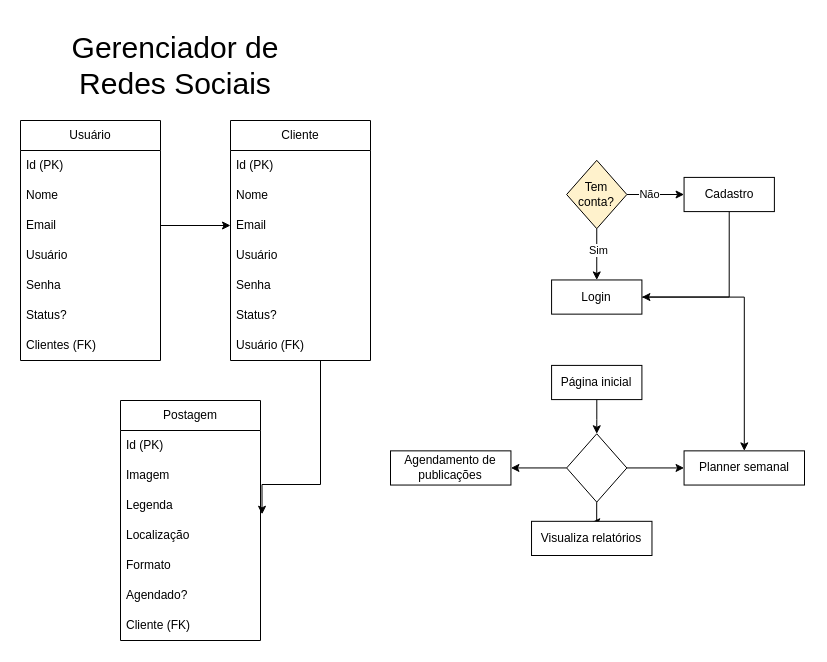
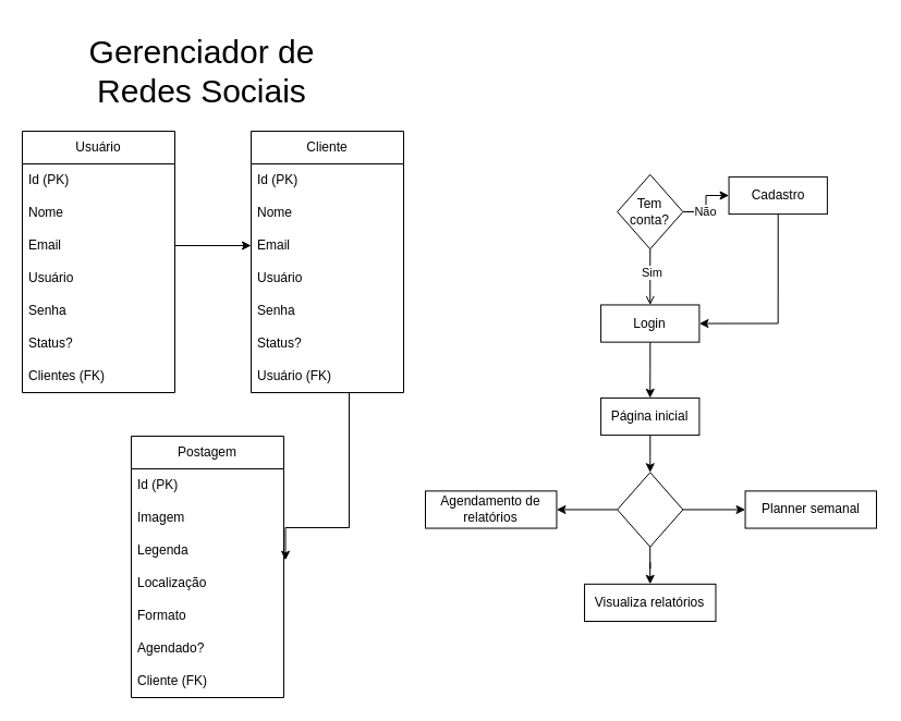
- <mxCell id="2" value="&lt;font style=&quot;font-size: 30px;&quot;&gt;Gerenciador de Redes Sociais&lt;/font&gt;" style="text;html=1;whiteSpace=wrap;strokeColor=none;fillColor=none;align=center;verticalAlign=middle;rounded=0;" vertex="1" parent="1"><mxGeometry x="50" y="20" width="250" height="90" as="geometry" /></mxCell>
+ <mxCell id="2" value="&lt;font style=&quot;font-size: 30px;&quot;&gt;Gerenciador de Redes Sociais&lt;/font&gt;" style="text;html=1;whiteSpace=wrap;strokeColor=none;fillColor=none;align=center;verticalAlign=middle;rounded=0;" vertex="1" parent="1"><mxGeometry x="60" y="20" width="250" height="90" as="geometry" /></mxCell>
- <mxCell id="8" value="Tem conta?" style="rhombus;whiteSpace=wrap;html=1;fillColor=#fff2cc;" vertex="1" parent="3"><mxGeometry x="176.138" y="59.818" width="60.218" height="68.364" as="geometry" /></mxCell>
+ <mxCell id="8" value="Tem conta?" style="rhombus;whiteSpace=wrap;html=1;" vertex="1" parent="3"><mxGeometry x="176.138" y="59.818" width="60.218" height="68.364" as="geometry" /></mxCell>
- <mxCell id="12" value="Cadastro" style="rounded=0;whiteSpace=wrap;html=1;" vertex="1" parent="3"><mxGeometry x="293.564" y="76.909" width="90.327" height="34.182" as="geometry" /></mxCell>
+ <mxCell id="12" value="Cadastro" style="rounded=0;whiteSpace=wrap;html=1;" vertex="1" parent="3"><mxGeometry x="278.564" y="61.909" width="90.327" height="34.182" as="geometry" /></mxCell>
- <mxCell id="4" style="edgeStyle=orthogonalEdgeStyle;rounded=0;orthogonalLoop=1;jettySize=auto;html=1;entryX=0.5;entryY=0;entryDx=0;entryDy=0;" edge="1" parent="3" source="8" target="10"><mxGeometry relative="1" as="geometry" /></mxCell>
+ <mxCell id="4" style="edgeStyle=orthogonalEdgeStyle;rounded=0;orthogonalLoop=1;jettySize=auto;html=1;entryX=0.5;entryY=0;entryDx=0;entryDy=0;endArrow=open;" edge="1" parent="3" source="8" target="10"><mxGeometry relative="1" as="geometry" /></mxCell>
- <mxCell id="9" style="edgeStyle=orthogonalEdgeStyle;rounded=0;orthogonalLoop=1;jettySize=auto;html=1;" edge="1" parent="3" source="10" target="19"><mxGeometry relative="1" as="geometry" /></mxCell>
+ <mxCell id="9" style="edgeStyle=orthogonalEdgeStyle;rounded=0;orthogonalLoop=1;jettySize=auto;html=1;entryX=0.5;entryY=0;entryDx=0;entryDy=0;" edge="1" parent="3" source="10" target="14"><mxGeometry relative="1" as="geometry" /></mxCell>
- <mxCell id="20" value="Agendamento de publicações" style="rounded=0;whiteSpace=wrap;html=1;" vertex="1" parent="3"><mxGeometry y="350.364" width="120.436" height="34.182" as="geometry" /></mxCell>
+ <mxCell id="20" value="Agendamento de relatórios" style="rounded=0;whiteSpace=wrap;html=1;" vertex="1" parent="3"><mxGeometry y="350.364" width="120.436" height="34.182" as="geometry" /></mxCell>
- <mxCell id="21" value="Visualiza relatórios" style="rounded=0;whiteSpace=wrap;html=1;" vertex="1" parent="3"><mxGeometry x="141.029" y="420.818" width="120.436" height="34.182" as="geometry" /></mxCell>
+ <mxCell id="21" value="Visualiza relatórios" style="rounded=0;whiteSpace=wrap;html=1;" vertex="1" parent="3"><mxGeometry x="146.029" y="435.818" width="120.436" height="34.182" as="geometry" /></mxCell>
